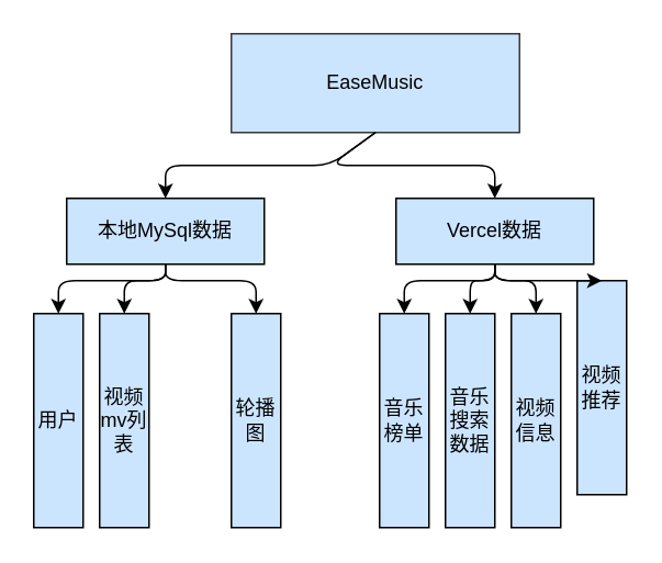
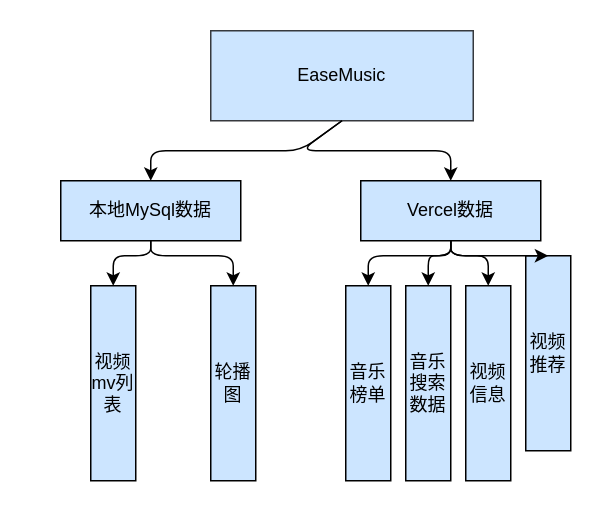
- <mxCell id="10" value="" style="endArrow=classic;html=1;fontColor=#000000;strokeColor=#000000;exitX=0.5;exitY=1;exitDx=0;exitDy=0;entryX=0.5;entryY=0;entryDx=0;entryDy=0;" edge="1" parent="1" source="3" target="7"><mxGeometry width="50" height="50" relative="1" as="geometry"><mxPoint x="190" y="230" as="sourcePoint" /><mxPoint x="240" y="180" as="targetPoint" /><Array as="points"><mxPoint x="100" y="170" /><mxPoint x="35" y="170" /></Array></mxGeometry></mxCell>
- <mxCell id="7" value="用户" style="rounded=0;whiteSpace=wrap;html=1;fontColor=#000000;fillColor=#CCE5FF;" vertex="1" parent="1"><mxGeometry x="20" y="190" width="30" height="130" as="geometry" /></mxCell>
